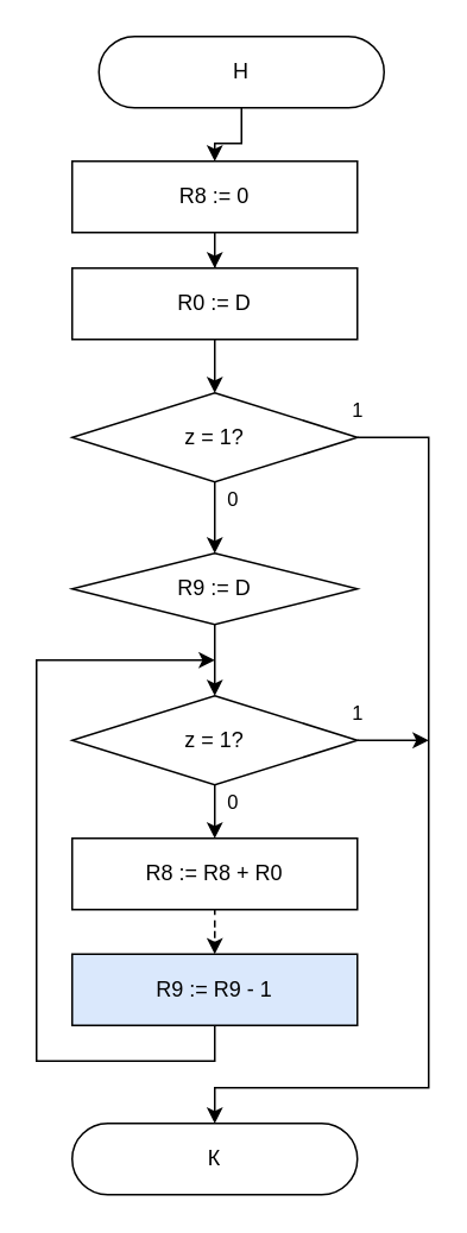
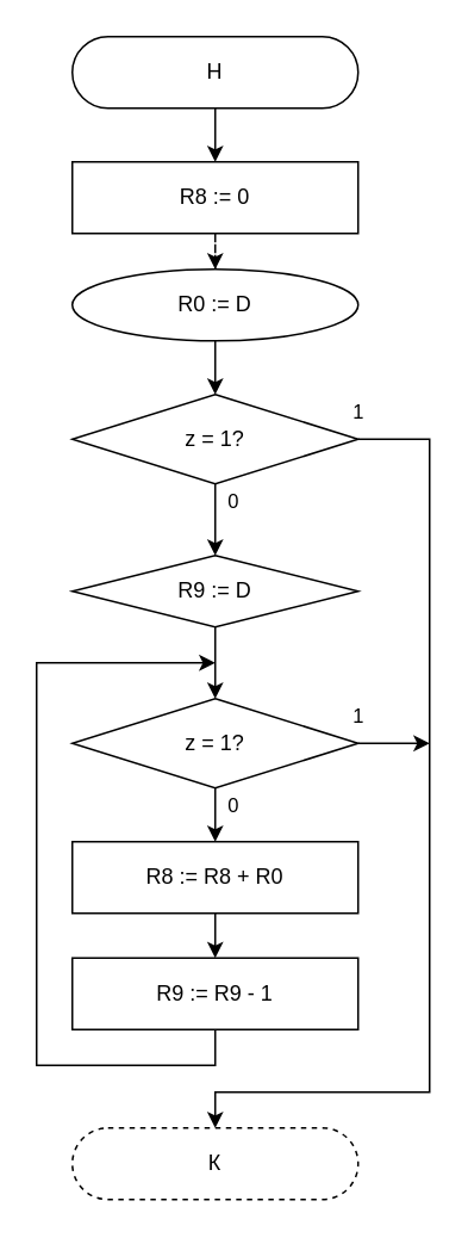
- <mxCell id="3" value="Н" style="rounded=1;whiteSpace=wrap;html=1;arcSize=50;" parent="1" vertex="1"><mxGeometry x="55" y="20" width="160" height="40" as="geometry" /></mxCell>
+ <mxCell id="3" value="Н" style="rounded=1;whiteSpace=wrap;html=1;arcSize=50;" parent="1" vertex="1"><mxGeometry x="40" y="20" width="160" height="40" as="geometry" /></mxCell>
- <mxCell id="4" value="" style="edgeStyle=orthogonalEdgeStyle;rounded=0;orthogonalLoop=1;jettySize=auto;html=1;" parent="1" source="5" target="7" edge="1"><mxGeometry relative="1" as="geometry" /></mxCell>
+ <mxCell id="4" value="" style="edgeStyle=orthogonalEdgeStyle;rounded=0;orthogonalLoop=1;jettySize=auto;html=1;dashed=1;" parent="1" source="5" target="7" edge="1"><mxGeometry relative="1" as="geometry" /></mxCell>
- <mxCell id="7" value="R0 := D" style="rounded=0;whiteSpace=wrap;html=1;" parent="1" vertex="1"><mxGeometry x="40" y="150" width="160" height="40" as="geometry" /></mxCell>
+ <mxCell id="7" value="R0 := D" style="ellipse;whiteSpace=wrap;html=1;" parent="1" vertex="1"><mxGeometry x="40" y="150" width="160" height="40" as="geometry" /></mxCell>
- <mxCell id="16" value="" style="edgeStyle=orthogonalEdgeStyle;rounded=0;orthogonalLoop=1;jettySize=auto;html=1;dashed=1;" parent="1" source="17" target="19" edge="1"><mxGeometry relative="1" as="geometry" /></mxCell>
+ <mxCell id="16" value="" style="edgeStyle=orthogonalEdgeStyle;rounded=0;orthogonalLoop=1;jettySize=auto;html=1;" parent="1" source="17" target="19" edge="1"><mxGeometry relative="1" as="geometry" /></mxCell>
- <mxCell id="19" value="R9 := R9 - 1" style="rounded=0;whiteSpace=wrap;html=1;fillColor=#dae8fc;" parent="1" vertex="1"><mxGeometry x="40" y="535" width="160" height="40" as="geometry" /></mxCell>
+ <mxCell id="19" value="R9 := R9 - 1" style="rounded=0;whiteSpace=wrap;html=1;" parent="1" vertex="1"><mxGeometry x="40" y="535" width="160" height="40" as="geometry" /></mxCell>
- <mxCell id="20" value="К" style="rounded=1;whiteSpace=wrap;html=1;arcSize=50;" parent="1" vertex="1"><mxGeometry x="40" y="630" width="160" height="40" as="geometry" /></mxCell>
+ <mxCell id="20" value="К" style="rounded=1;whiteSpace=wrap;html=1;arcSize=50;dashed=1;" parent="1" vertex="1"><mxGeometry x="40" y="630" width="160" height="40" as="geometry" /></mxCell>
